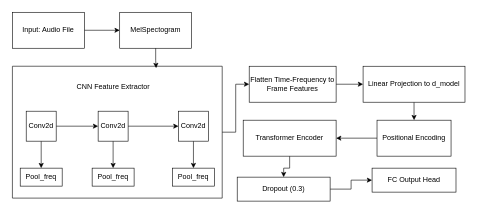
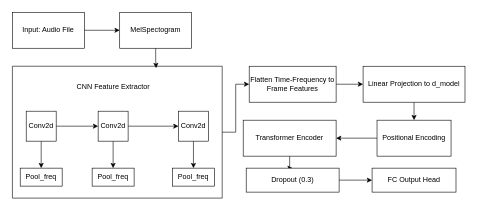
- <mxCell id="28" value="Dropout (0.3)" style="rounded=0;whiteSpace=wrap;html=1;" vertex="1" parent="1"><mxGeometry x="395" y="295" width="155" height="40" as="geometry" /></mxCell>
+ <mxCell id="28" value="Dropout (0.3)" style="rounded=0;whiteSpace=wrap;html=1;" vertex="1" parent="1"><mxGeometry x="410" y="280" width="155" height="40" as="geometry" /></mxCell>
